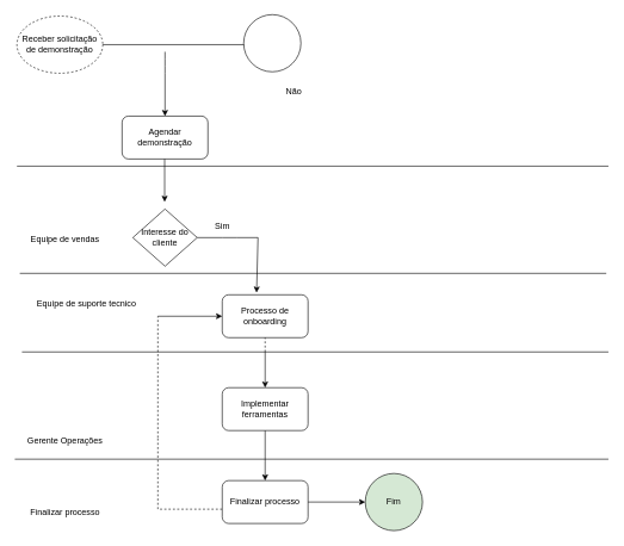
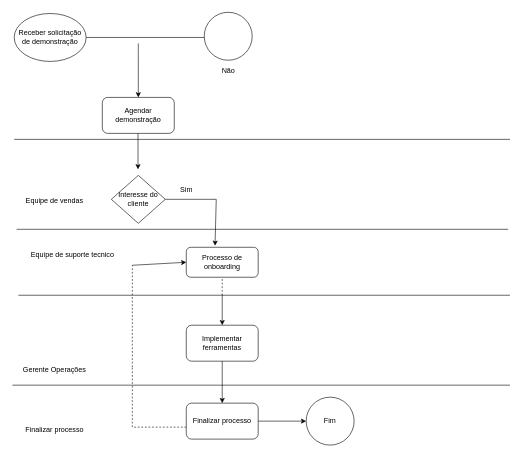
- <mxCell id="2" value="Receber solicitação de demonstração" style="ellipse;whiteSpace=wrap;html=1;dashed=1;" vertex="1" parent="1"><mxGeometry x="23" y="22" width="120" height="80" as="geometry" /></mxCell>
+ <mxCell id="2" value="Receber solicitação de demonstração" style="ellipse;whiteSpace=wrap;html=1;" vertex="1" parent="1"><mxGeometry x="23" y="22" width="120" height="80" as="geometry" /></mxCell>
- <mxCell id="5" value="Não" style="text;html=1;align=center;verticalAlign=middle;resizable=0;points=[];autosize=1;strokeColor=none;fillColor=none;" vertex="1" parent="1"><mxGeometry x="385" y="112" width="50" height="30" as="geometry" /></mxCell>
+ <mxCell id="5" value="Não" style="text;html=1;align=center;verticalAlign=middle;resizable=0;points=[];autosize=1;strokeColor=none;fillColor=none;" vertex="1" parent="1"><mxGeometry x="355" y="102" width="50" height="30" as="geometry" /></mxCell>
- <mxCell id="14" value="Processo de onboarding" style="rounded=1;whiteSpace=wrap;html=1;" vertex="1" parent="1"><mxGeometry x="310" y="412" width="120" height="60" as="geometry" /></mxCell>
+ <mxCell id="14" value="Processo de onboarding" style="rounded=1;whiteSpace=wrap;html=1;" vertex="1" parent="1"><mxGeometry x="310" y="412" width="120" height="50" as="geometry" /></mxCell>
- <mxCell id="33" value="Fim" style="ellipse;whiteSpace=wrap;html=1;aspect=fixed;fillColor=#d5e8d4;" vertex="1" parent="1"><mxGeometry x="510" y="662" width="80" height="80" as="geometry" /></mxCell>
+ <mxCell id="33" value="Fim" style="ellipse;whiteSpace=wrap;html=1;aspect=fixed;" vertex="1" parent="1"><mxGeometry x="510" y="662" width="80" height="80" as="geometry" /></mxCell>
